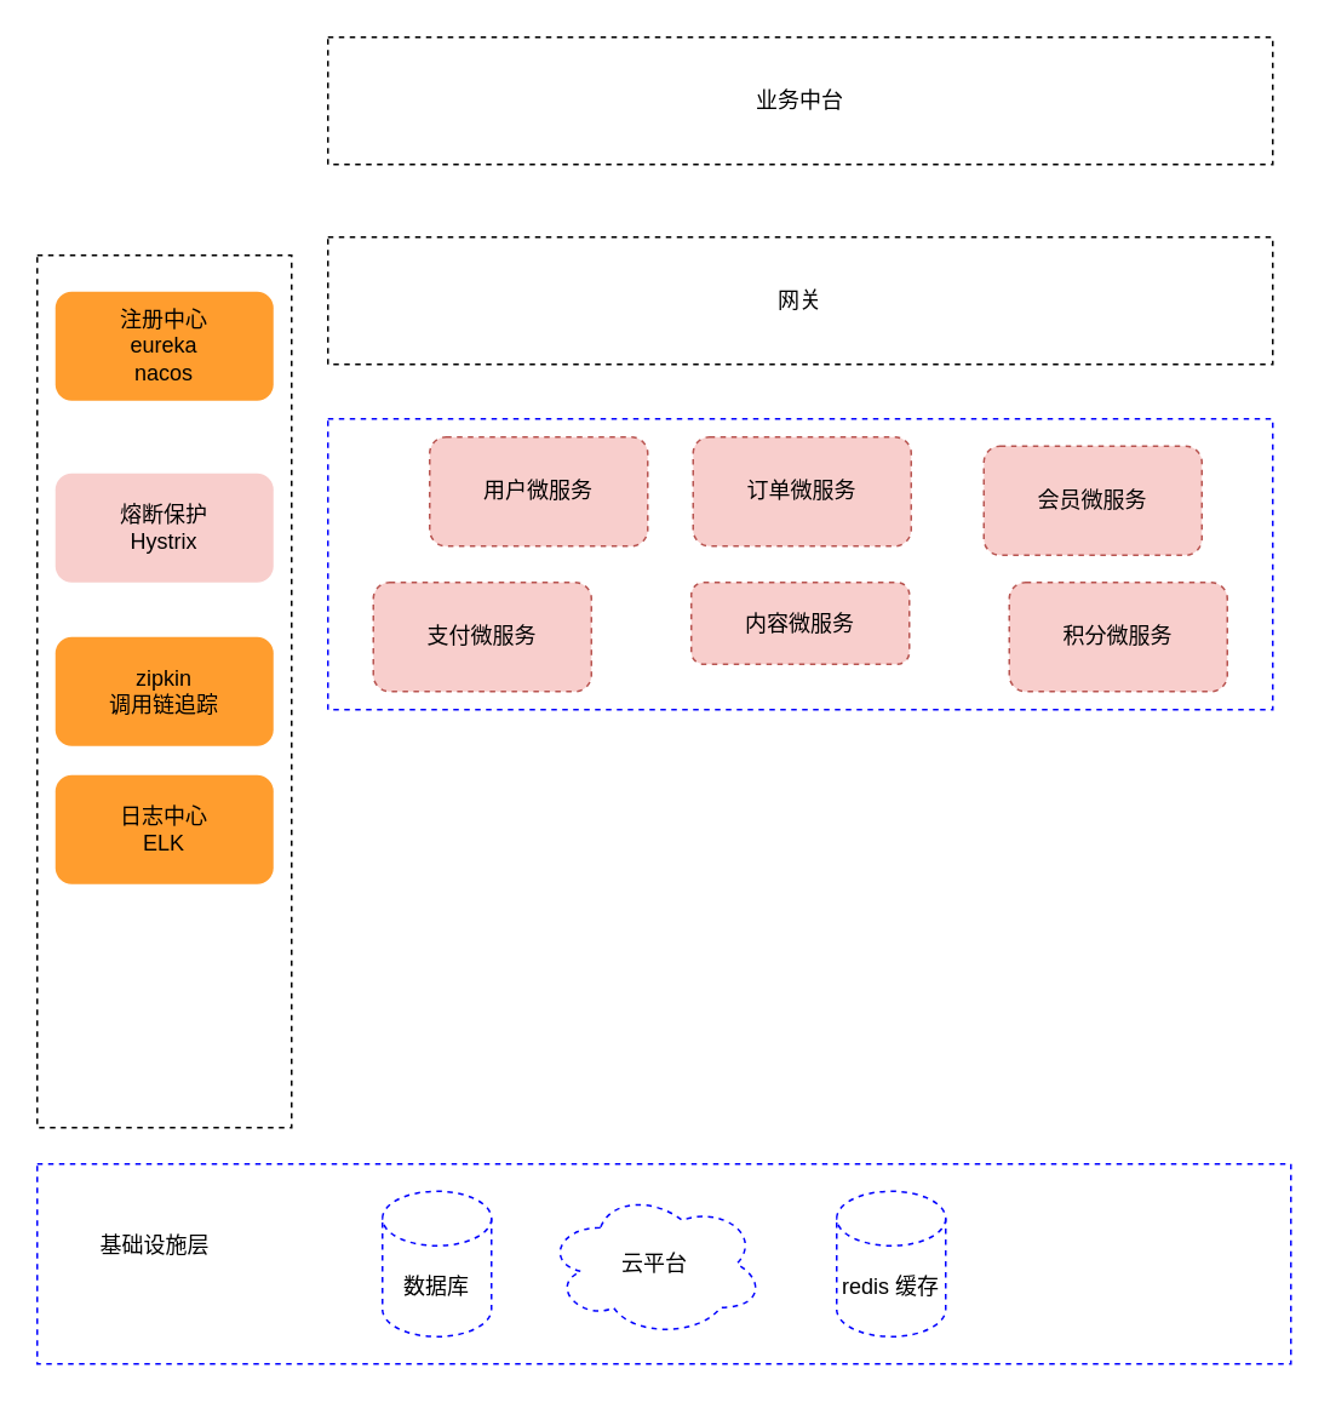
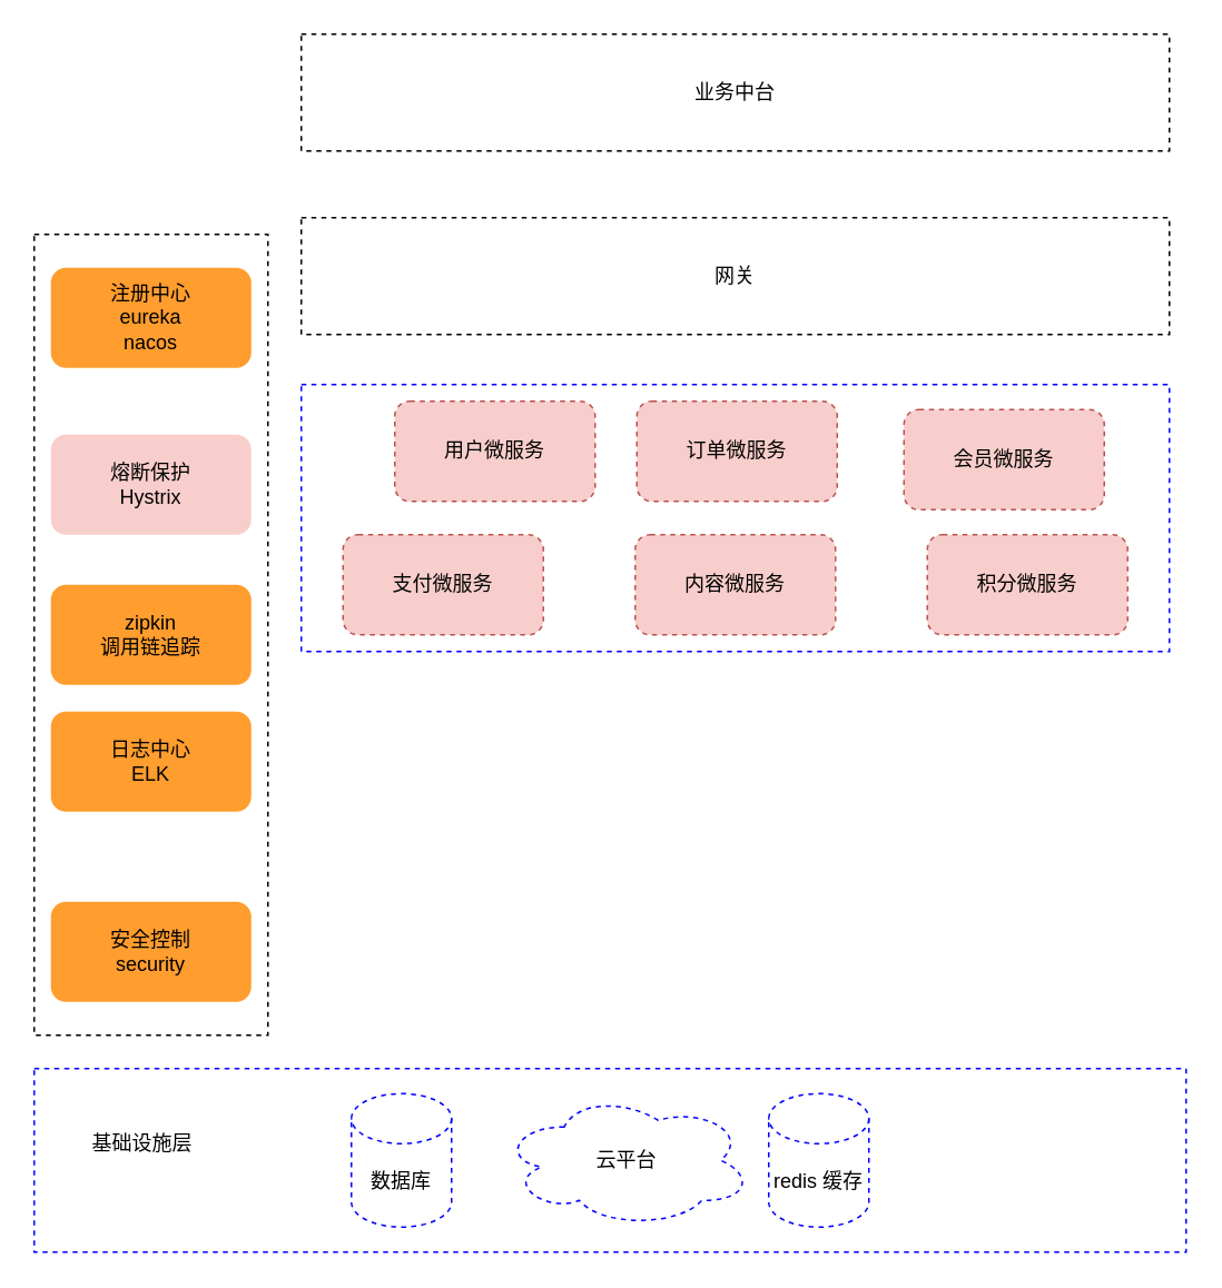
- <mxCell id="16" value="内容微服务" style="rounded=1;whiteSpace=wrap;html=1;dashed=1;strokeColor=#b85450;fillColor=#f8cecc;" vertex="1" parent="1"><mxGeometry x="380" y="320" width="120" height="45" as="geometry" /></mxCell>
+ <mxCell id="16" value="内容微服务" style="rounded=1;whiteSpace=wrap;html=1;dashed=1;strokeColor=#b85450;fillColor=#f8cecc;" vertex="1" parent="1"><mxGeometry x="380" y="320" width="120" height="60" as="geometry" /></mxCell>
+ <mxCell id="7" value="安全控制&lt;br&gt;security" style="rounded=1;whiteSpace=wrap;html=1;fillColor=#FF9D2E;strokeColor=none;" vertex="1" parent="2"><mxGeometry x="10" y="400" width="120" height="60" as="geometry" /></mxCell>
- <mxCell id="20" value="云平台" style="ellipse;shape=cloud;whiteSpace=wrap;html=1;rounded=1;dashed=1;strokeColor=#0303FF;fillColor=none;" vertex="1" parent="1"><mxGeometry x="300" y="655" width="120" height="80" as="geometry" /></mxCell>
+ <mxCell id="20" value="云平台" style="ellipse;shape=cloud;whiteSpace=wrap;html=1;rounded=1;dashed=1;strokeColor=#0303FF;fillColor=none;" vertex="1" parent="1"><mxGeometry x="300" y="655" width="150" height="80" as="geometry" /></mxCell>
